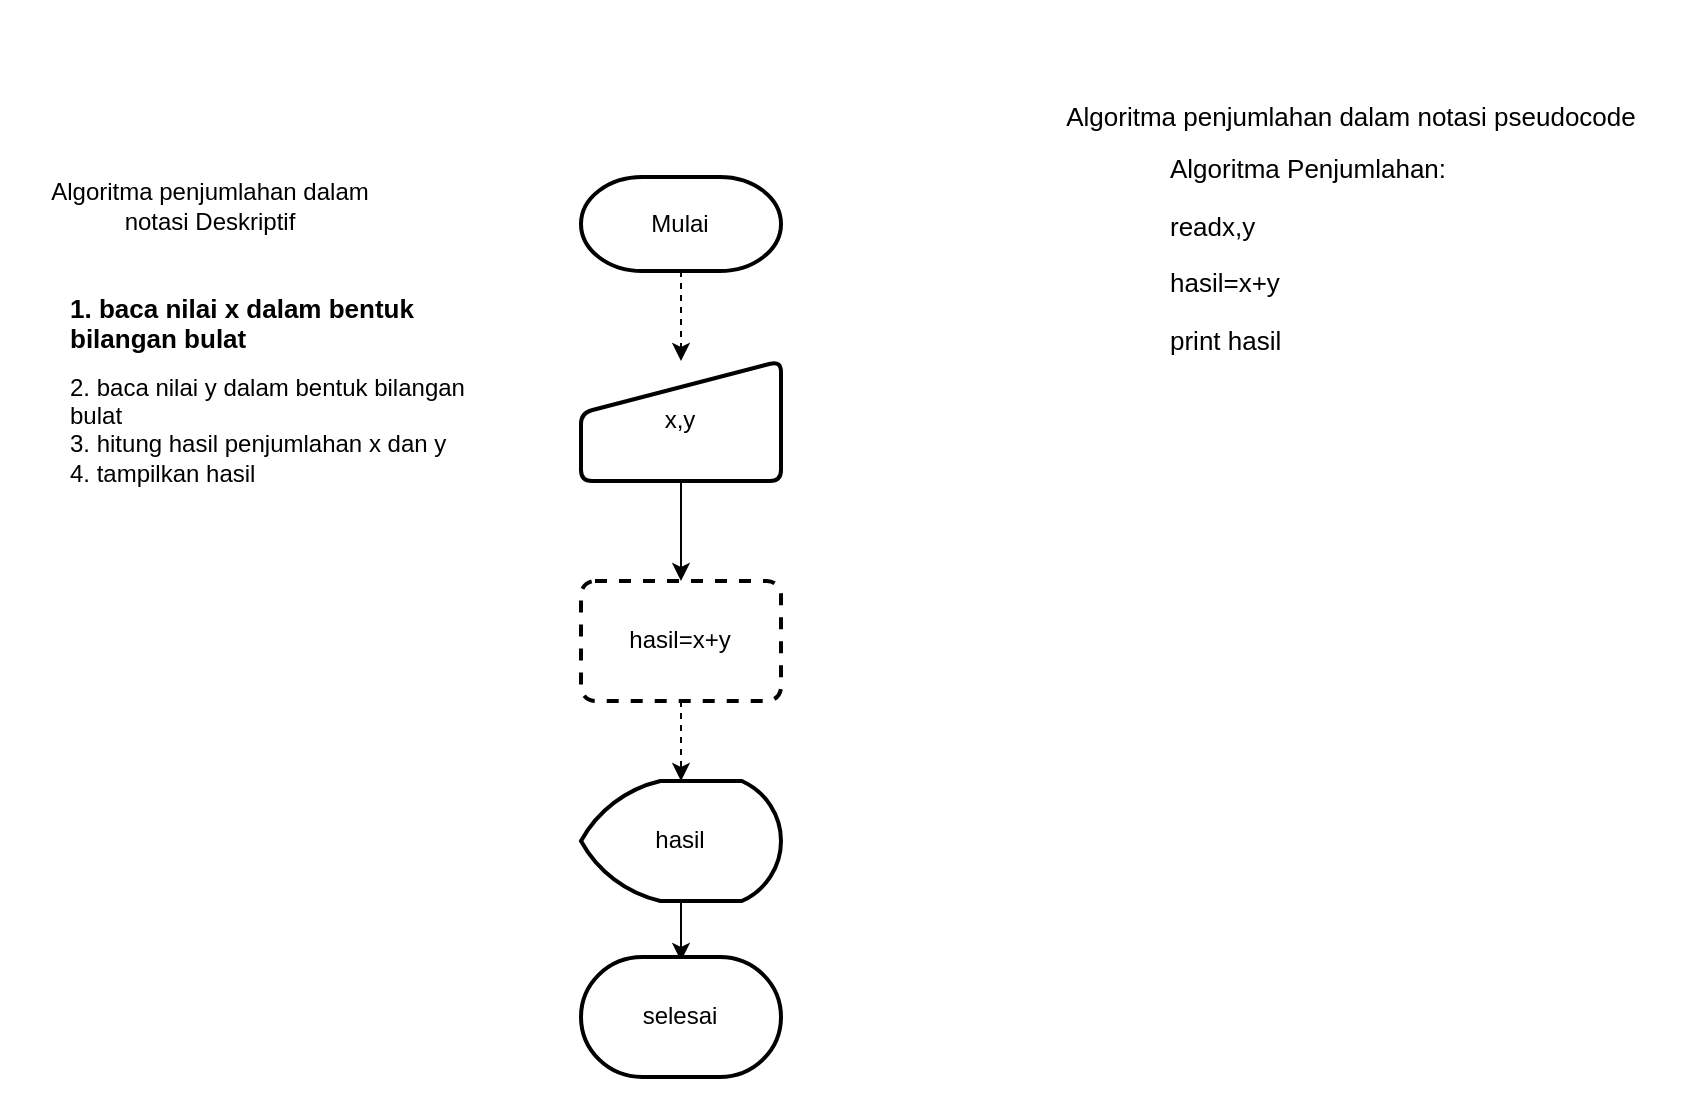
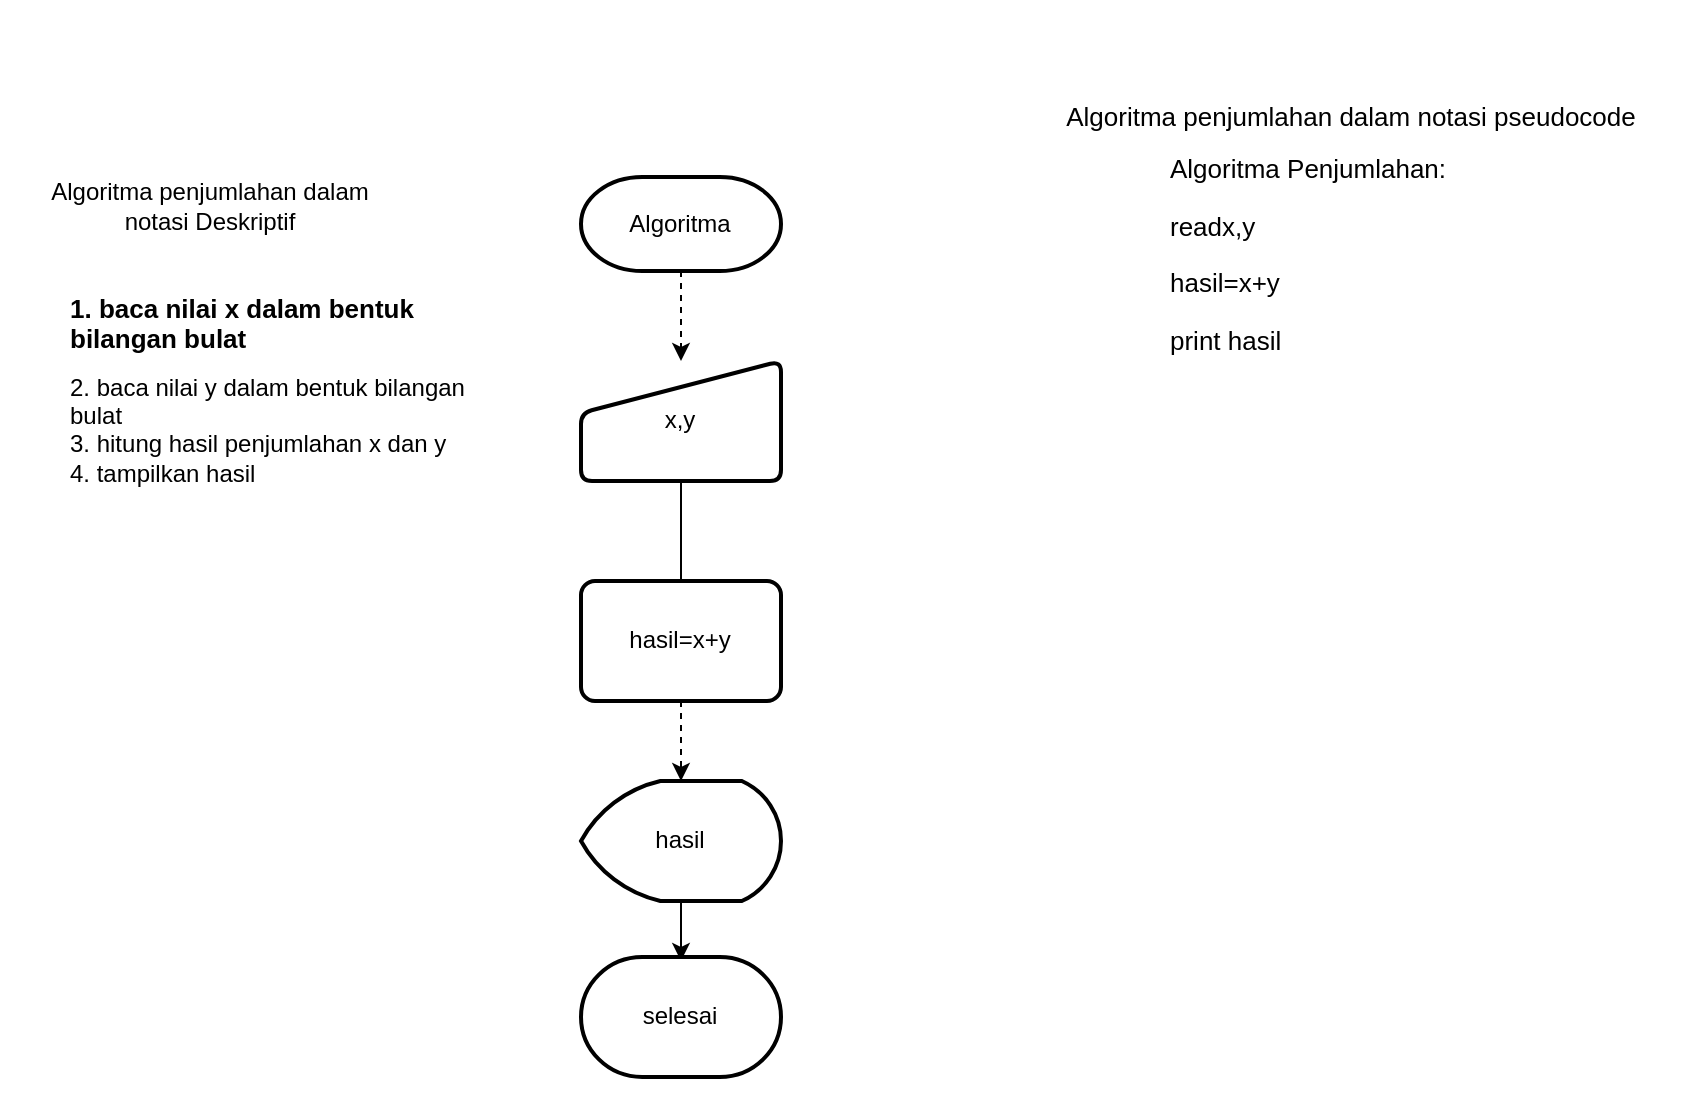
- <mxCell id="3" value="Mulai" style="strokeWidth=2;html=1;shape=mxgraph.flowchart.terminator;whiteSpace=wrap;" vertex="1" parent="1"><mxGeometry x="290" y="88" width="100" height="47" as="geometry" /></mxCell>
+ <mxCell id="3" value="Algoritma" style="strokeWidth=2;html=1;shape=mxgraph.flowchart.terminator;whiteSpace=wrap;" vertex="1" parent="1"><mxGeometry x="290" y="88" width="100" height="47" as="geometry" /></mxCell>
- <mxCell id="4" value="" style="edgeStyle=orthogonalEdgeStyle;rounded=0;orthogonalLoop=1;jettySize=auto;html=1;" edge="1" parent="1" source="5" target="7"><mxGeometry relative="1" as="geometry" /></mxCell>
+ <mxCell id="4" value="" style="edgeStyle=orthogonalEdgeStyle;rounded=0;orthogonalLoop=1;jettySize=auto;html=1;endArrow=none;" edge="1" parent="1" source="5" target="7"><mxGeometry relative="1" as="geometry" /></mxCell>
- <mxCell id="7" value="hasil=x+y" style="rounded=1;whiteSpace=wrap;html=1;absoluteArcSize=1;arcSize=14;strokeWidth=2;dashed=1;" vertex="1" parent="1"><mxGeometry x="290" y="290" width="100" height="60" as="geometry" /></mxCell>
+ <mxCell id="7" value="hasil=x+y" style="rounded=1;whiteSpace=wrap;html=1;absoluteArcSize=1;arcSize=14;strokeWidth=2;" vertex="1" parent="1"><mxGeometry x="290" y="290" width="100" height="60" as="geometry" /></mxCell>
